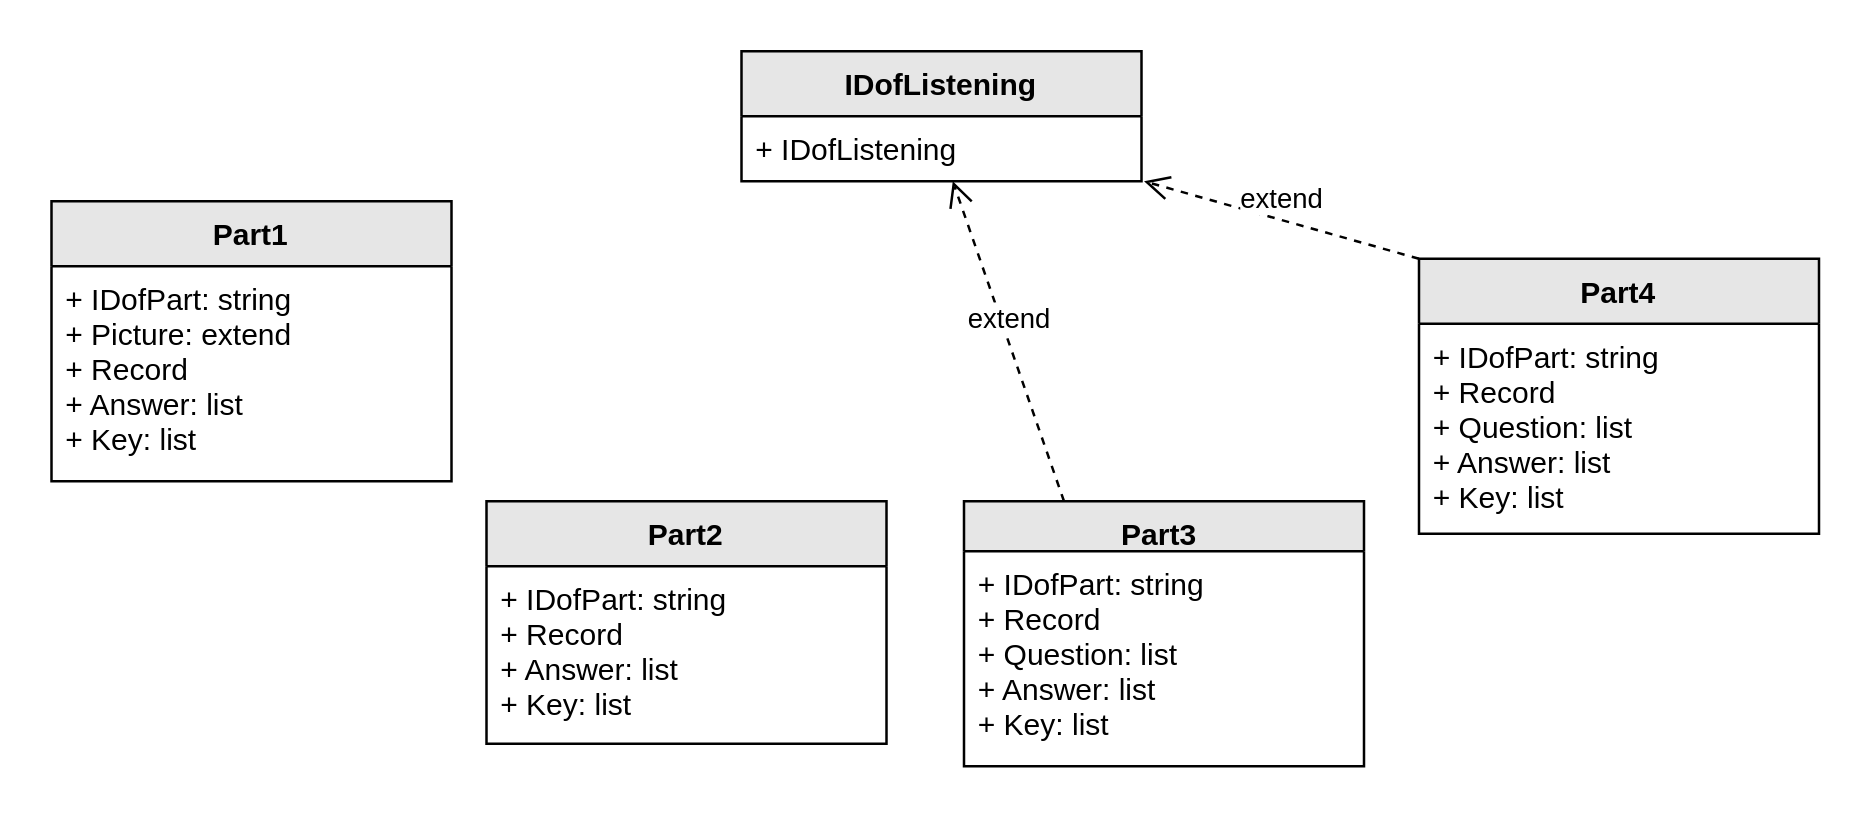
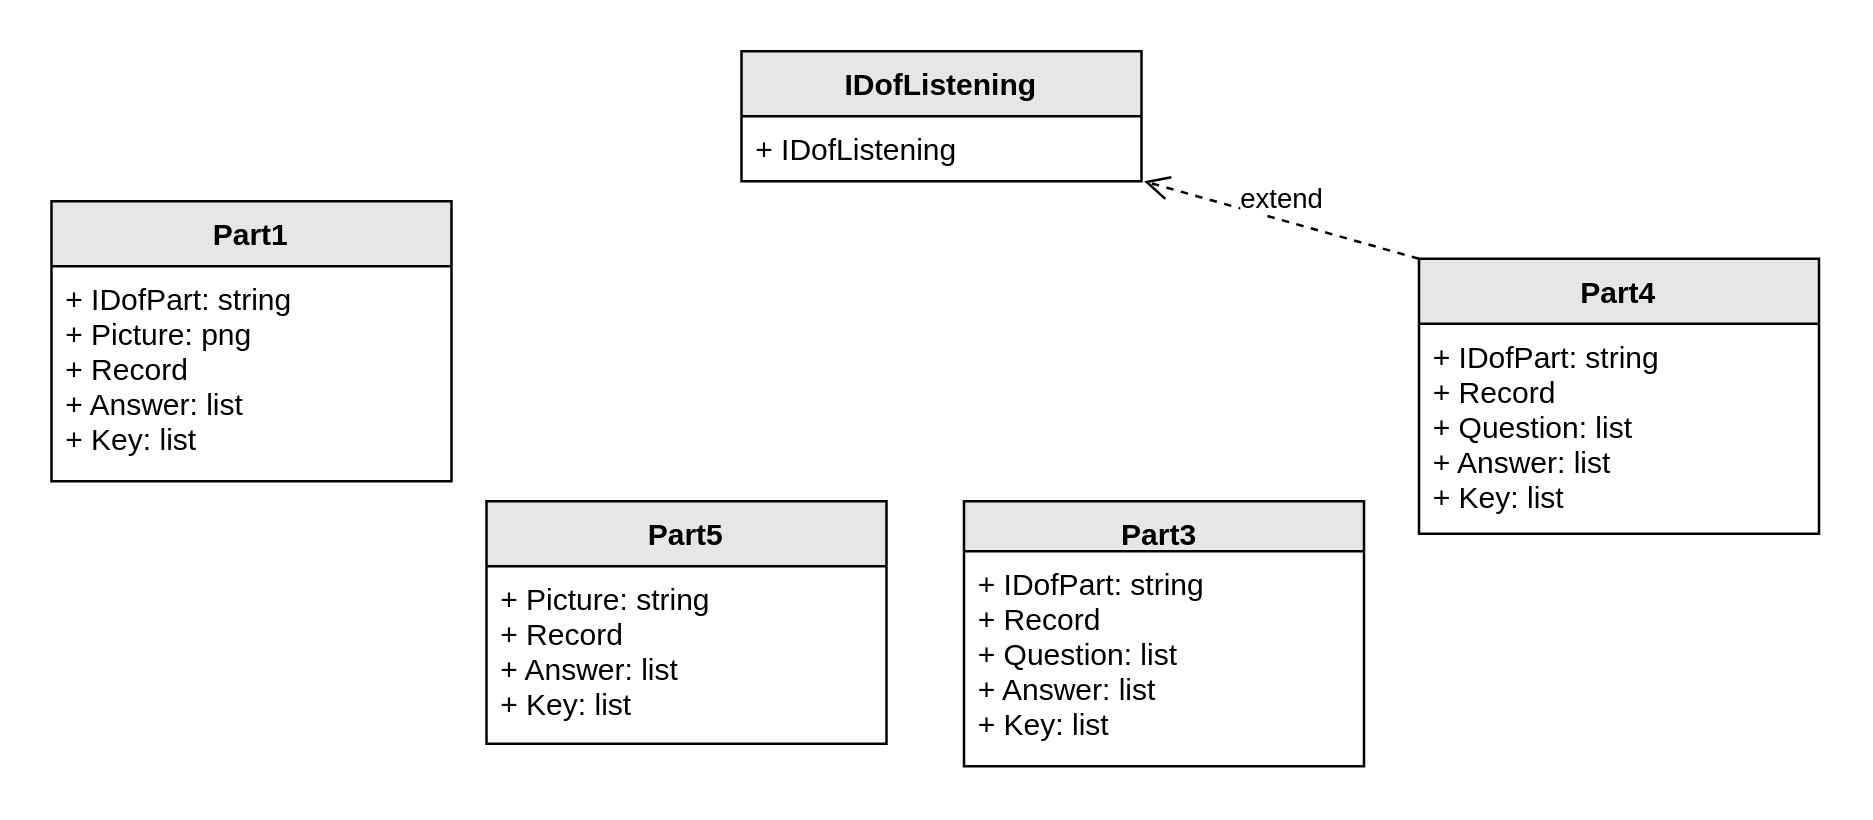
- <mxCell id="5" value="+ IDofPart: string&#10;+ Picture: extend&#10;+ Record&#10;+ Answer: list&#10;+ Key: list" style="text;strokeColor=none;fillColor=none;align=left;verticalAlign=top;spacingLeft=4;spacingRight=4;overflow=hidden;rotatable=0;points=[[0,0.5],[1,0.5]];portConstraint=eastwest;" vertex="1" parent="4"><mxGeometry y="26" width="160" height="86" as="geometry" /></mxCell>
+ <mxCell id="5" value="+ IDofPart: string&#10;+ Picture: png&#10;+ Record&#10;+ Answer: list&#10;+ Key: list" style="text;strokeColor=none;fillColor=none;align=left;verticalAlign=top;spacingLeft=4;spacingRight=4;overflow=hidden;rotatable=0;points=[[0,0.5],[1,0.5]];portConstraint=eastwest;" vertex="1" parent="4"><mxGeometry y="26" width="160" height="86" as="geometry" /></mxCell>
- <mxCell id="12" value="extend" style="html=1;verticalAlign=bottom;endArrow=open;dashed=1;endSize=8;rounded=0;exitX=0.25;exitY=0;exitDx=0;exitDy=0;" edge="1" parent="1" source="8" target="3"><mxGeometry relative="1" as="geometry"><mxPoint x="200.32" y="107.616" as="sourcePoint" /><mxPoint x="316" y="90.699" as="targetPoint" /></mxGeometry></mxCell>
- <mxCell id="6" value="Part2" style="swimlane;fontStyle=1;align=center;verticalAlign=top;childLayout=stackLayout;horizontal=1;startSize=26;horizontalStack=0;resizeParent=1;resizeParentMax=0;resizeLast=0;collapsible=1;marginBottom=0;fillColor=#E6E6E6;" vertex="1" parent="1"><mxGeometry x="194" y="200" width="160" height="97" as="geometry" /></mxCell>
+ <mxCell id="6" value="Part5" style="swimlane;fontStyle=1;align=center;verticalAlign=top;childLayout=stackLayout;horizontal=1;startSize=26;horizontalStack=0;resizeParent=1;resizeParentMax=0;resizeLast=0;collapsible=1;marginBottom=0;fillColor=#E6E6E6;" vertex="1" parent="1"><mxGeometry x="194" y="200" width="160" height="97" as="geometry" /></mxCell>
- <mxCell id="7" value="+ IDofPart: string&#10;+ Record&#10;+ Answer: list &#10;+ Key: list" style="text;strokeColor=none;fillColor=none;align=left;verticalAlign=top;spacingLeft=4;spacingRight=4;overflow=hidden;rotatable=0;points=[[0,0.5],[1,0.5]];portConstraint=eastwest;" vertex="1" parent="6"><mxGeometry y="26" width="160" height="71" as="geometry" /></mxCell>
+ <mxCell id="7" value="+ Picture: string&#10;+ Record&#10;+ Answer: list &#10;+ Key: list" style="text;strokeColor=none;fillColor=none;align=left;verticalAlign=top;spacingLeft=4;spacingRight=4;overflow=hidden;rotatable=0;points=[[0,0.5],[1,0.5]];portConstraint=eastwest;" vertex="1" parent="6"><mxGeometry y="26" width="160" height="71" as="geometry" /></mxCell>
